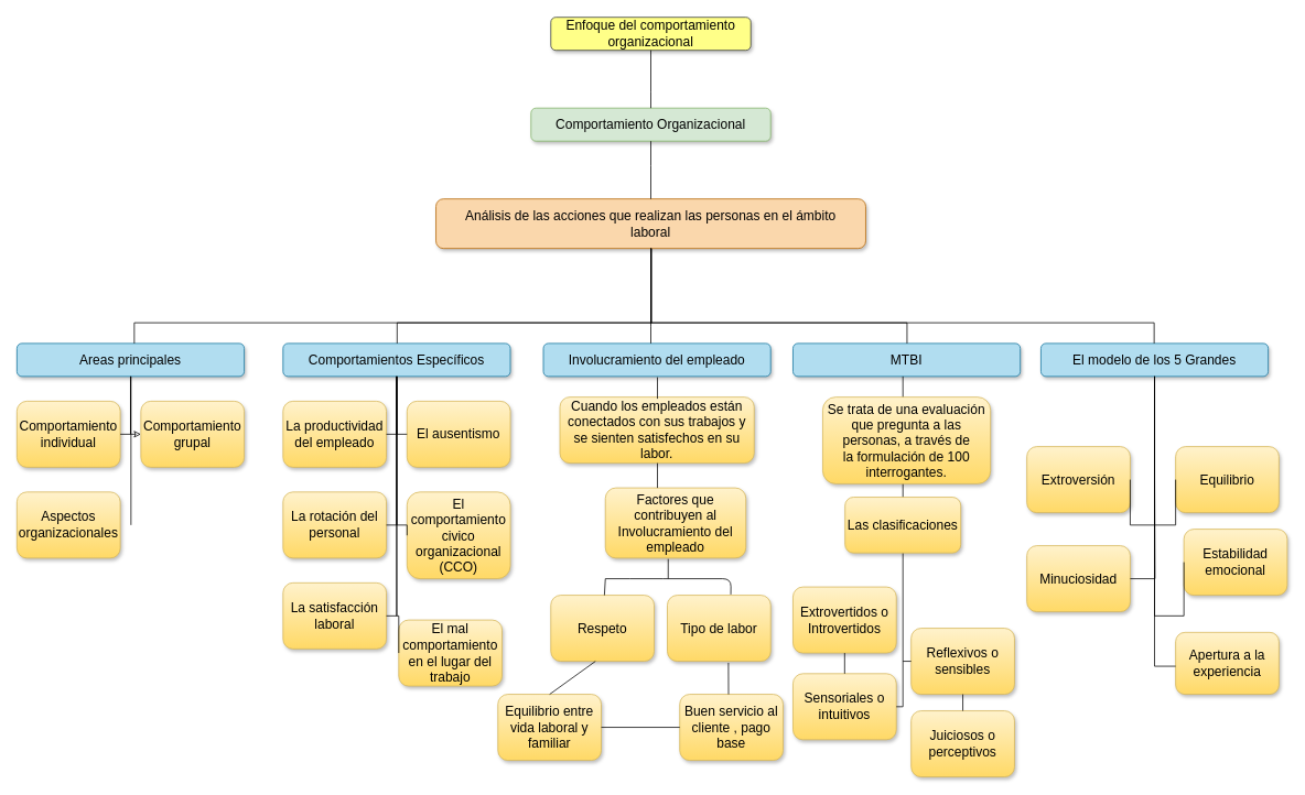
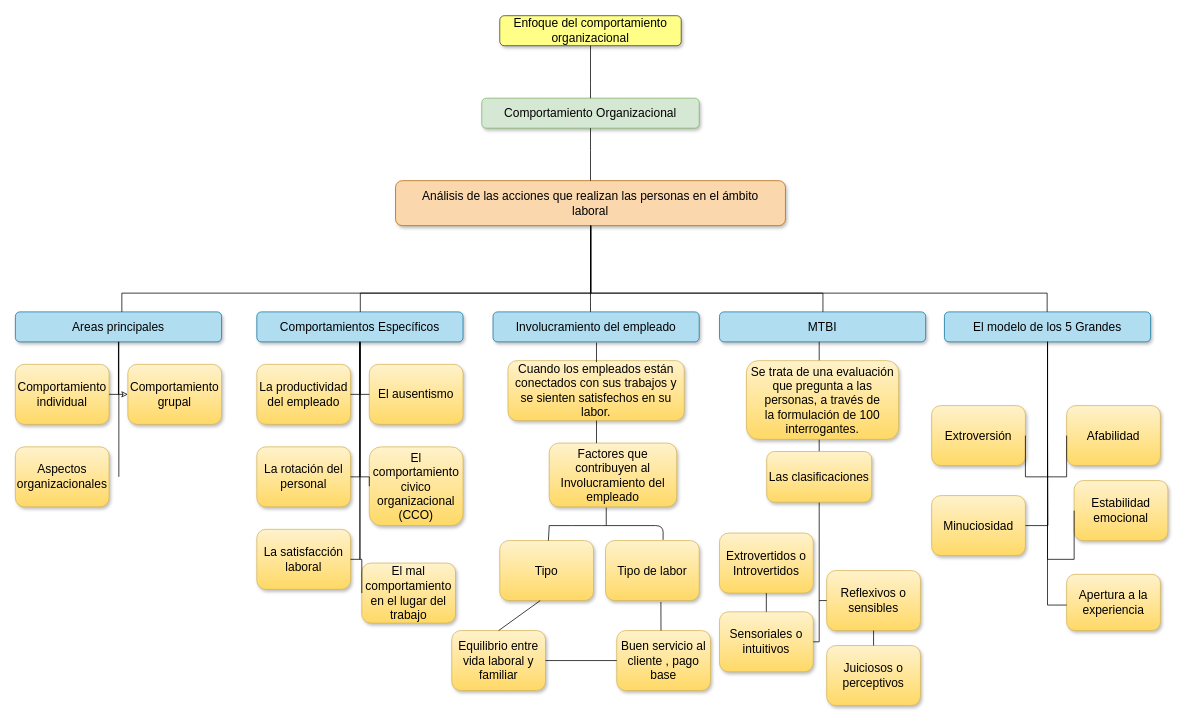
- <mxCell id="20" value="Equilibrio" style="whiteSpace=wrap;html=1;rounded=1;shadow=1;strokeWidth=1;fontSize=16;align=center;fillColor=#fff2cc;strokeColor=#d6b656;gradientColor=#ffd966;" parent="1" vertex="1"><mxGeometry x="1422" y="540" width="125" height="80" as="geometry" /></mxCell>
+ <mxCell id="20" value="Afabilidad" style="whiteSpace=wrap;html=1;rounded=1;shadow=1;strokeWidth=1;fontSize=16;align=center;fillColor=#fff2cc;strokeColor=#d6b656;gradientColor=#ffd966;" parent="1" vertex="1"><mxGeometry x="1422" y="540" width="125" height="80" as="geometry" /></mxCell>
- <mxCell id="22" value="Respeto" style="whiteSpace=wrap;html=1;rounded=1;shadow=1;strokeWidth=1;fontSize=16;align=center;fillColor=#fff2cc;strokeColor=#d6b656;gradientColor=#ffd966;" parent="1" vertex="1"><mxGeometry x="666" y="720" width="125" height="80" as="geometry" /></mxCell>
+ <mxCell id="22" value="Tipo" style="whiteSpace=wrap;html=1;rounded=1;shadow=1;strokeWidth=1;fontSize=16;align=center;fillColor=#fff2cc;strokeColor=#d6b656;gradientColor=#ffd966;" parent="1" vertex="1"><mxGeometry x="666" y="720" width="125" height="80" as="geometry" /></mxCell>
